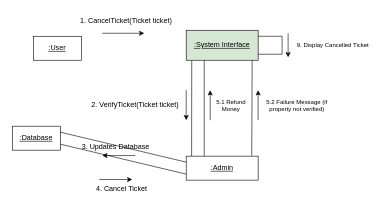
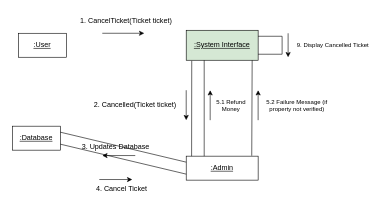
- <mxCell id="2" value="&lt;u&gt;:User&lt;/u&gt;" style="rounded=0;whiteSpace=wrap;html=1;" vertex="1" parent="1"><mxGeometry x="55" y="60" width="80" height="40" as="geometry" /></mxCell>
+ <mxCell id="2" value="&lt;u&gt;:User&lt;/u&gt;" style="rounded=0;whiteSpace=wrap;html=1;" vertex="1" parent="1"><mxGeometry x="30" y="55" width="80" height="40" as="geometry" /></mxCell>
- <mxCell id="20" value="2. VerifyTicket(Ticket ticket)" style="text;strokeColor=none;align=center;fillColor=none;html=1;verticalAlign=middle;whiteSpace=wrap;rounded=0;" vertex="1" parent="1"><mxGeometry x="150" y="160" width="150" height="30" as="geometry" /></mxCell>
+ <mxCell id="20" value="2. Cancelled(Ticket ticket)" style="text;strokeColor=none;align=center;fillColor=none;html=1;verticalAlign=middle;whiteSpace=wrap;rounded=0;" vertex="1" parent="1"><mxGeometry x="150" y="160" width="150" height="30" as="geometry" /></mxCell>
